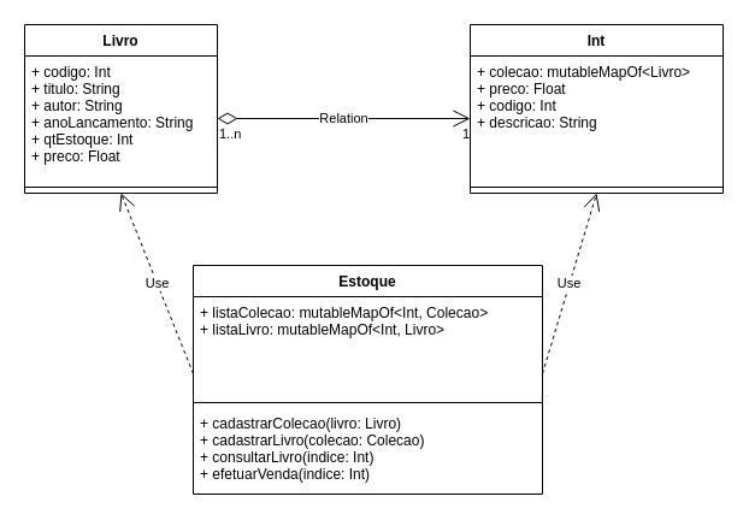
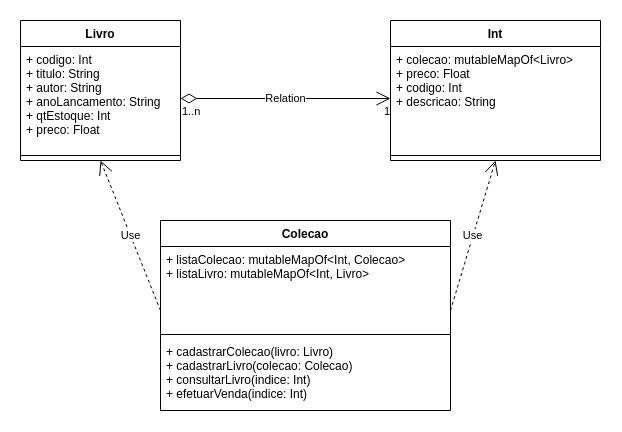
- <mxCell id="13" value="Estoque" style="swimlane;fontStyle=1;align=center;verticalAlign=top;childLayout=stackLayout;horizontal=1;startSize=26;horizontalStack=0;resizeParent=1;resizeParentMax=0;resizeLast=0;collapsible=1;marginBottom=0;" vertex="1" parent="1"><mxGeometry x="160" y="220" width="290" height="190" as="geometry" /></mxCell>
+ <mxCell id="13" value="Colecao" style="swimlane;fontStyle=1;align=center;verticalAlign=top;childLayout=stackLayout;horizontal=1;startSize=26;horizontalStack=0;resizeParent=1;resizeParentMax=0;resizeLast=0;collapsible=1;marginBottom=0;" vertex="1" parent="1"><mxGeometry x="160" y="220" width="290" height="190" as="geometry" /></mxCell>
